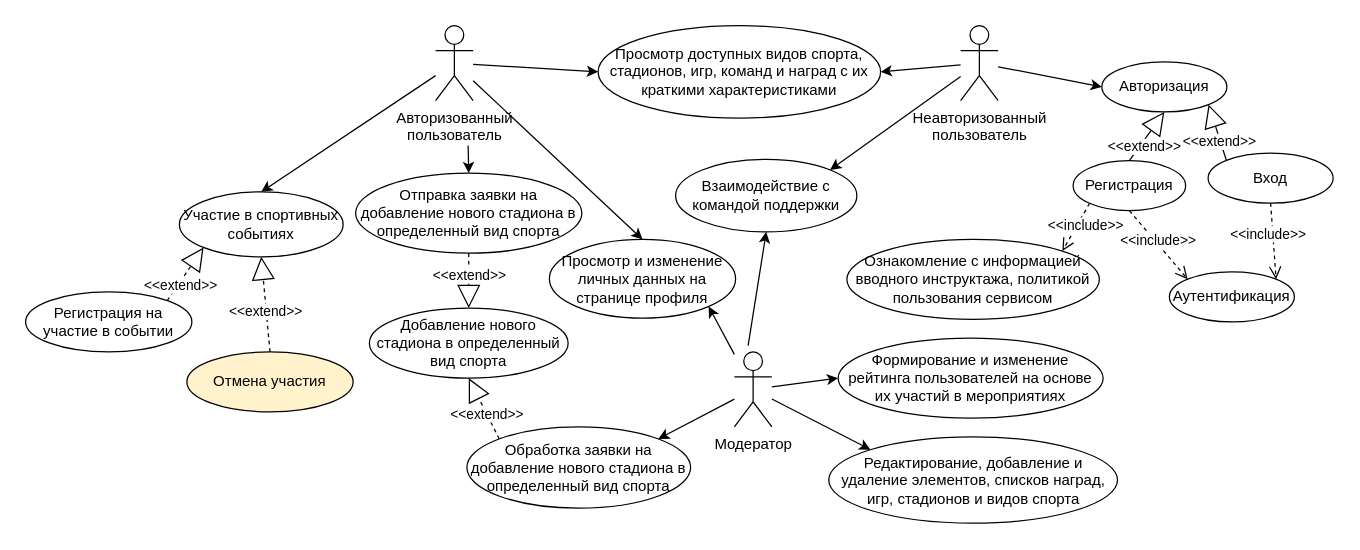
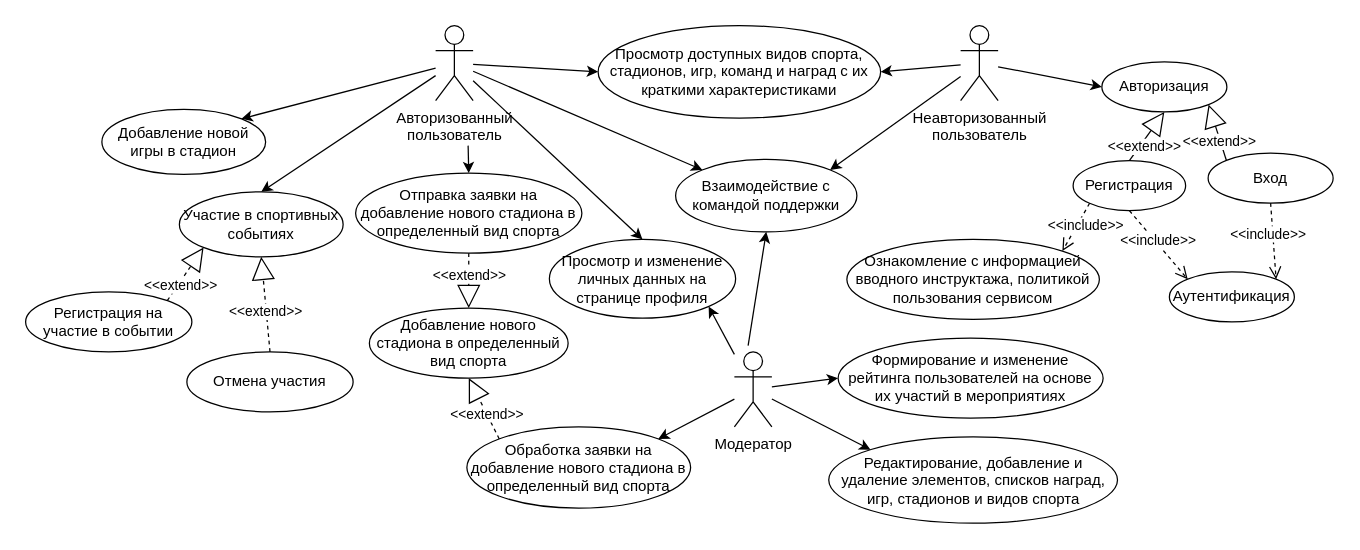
+ <mxCell id="21" value="" style="endArrow=classic;html=1;rounded=0;entryX=1;entryY=0;entryDx=0;entryDy=0;" parent="1" source="2" target="20" edge="1"><mxGeometry width="50" height="50" relative="1" as="geometry"><mxPoint x="335" y="61" as="sourcePoint" /><mxPoint x="170" y="48" as="targetPoint" /></mxGeometry></mxCell>
+ <mxCell id="35" value="" style="endArrow=classic;html=1;rounded=0;entryX=0;entryY=0;entryDx=0;entryDy=0;" parent="1" source="2" target="34" edge="1"><mxGeometry width="50" height="50" relative="1" as="geometry"><mxPoint x="388" y="60.913" as="sourcePoint" /><mxPoint x="488" y="67" as="targetPoint" /></mxGeometry></mxCell>
+ <mxCell id="20" value="Добавление новой игры в стадион" style="ellipse;whiteSpace=wrap;html=1;" parent="1" vertex="1"><mxGeometry x="81" y="87" width="131" height="52" as="geometry" /></mxCell>
- <mxCell id="25" value="Отмена участия" style="ellipse;whiteSpace=wrap;html=1;fillColor=#fff2cc;" parent="1" vertex="1"><mxGeometry x="149" y="281" width="133" height="48" as="geometry" /></mxCell>
+ <mxCell id="25" value="Отмена участия" style="ellipse;whiteSpace=wrap;html=1;" parent="1" vertex="1"><mxGeometry x="149" y="281" width="133" height="48" as="geometry" /></mxCell>
